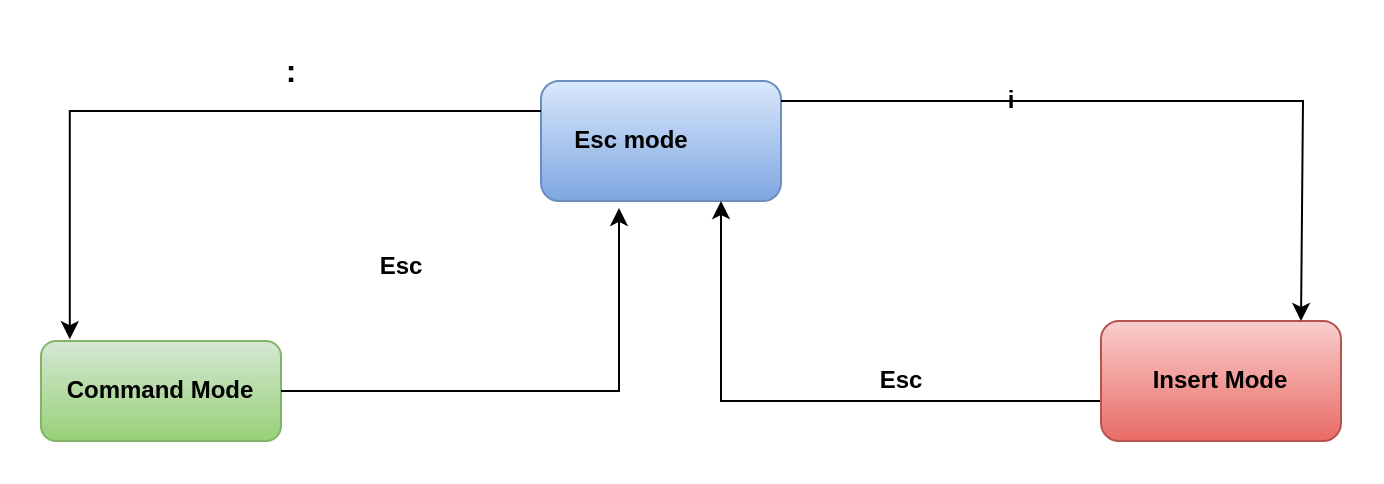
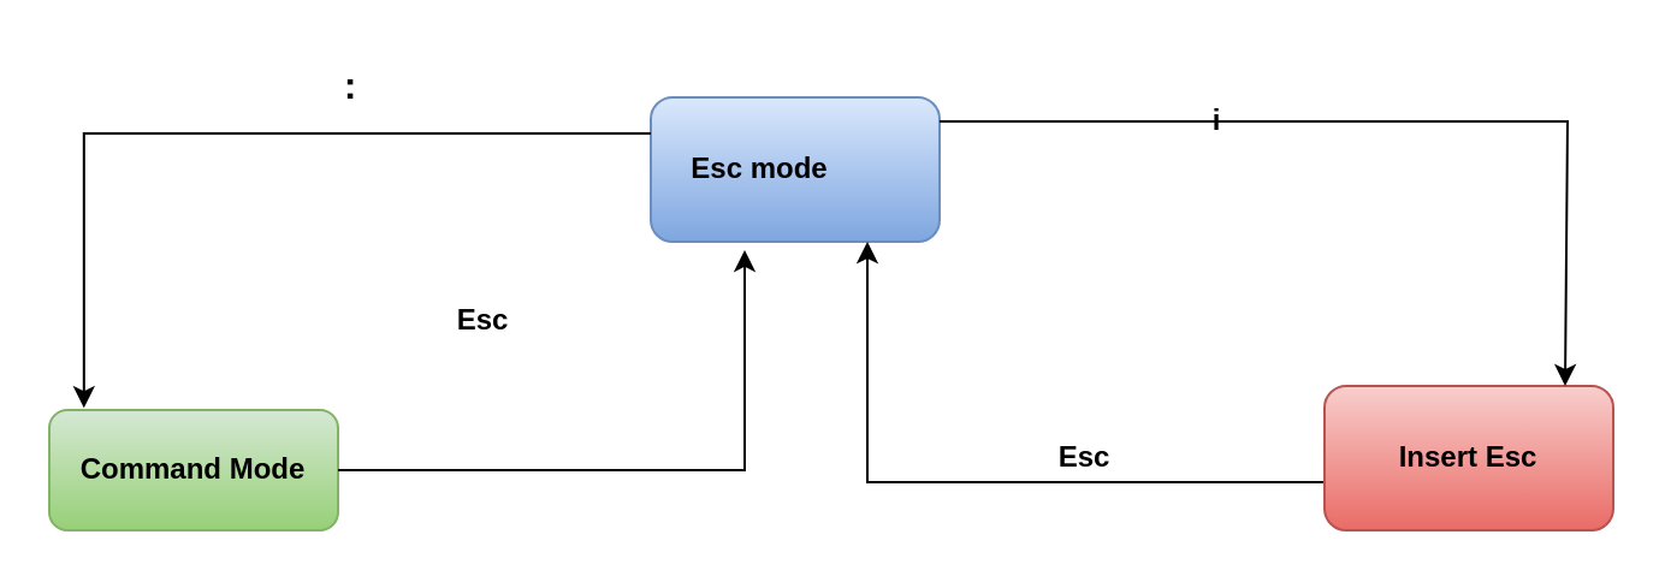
- <mxCell id="5" value="&lt;b&gt;Insert Mode&lt;/b&gt;" style="rounded=1;whiteSpace=wrap;html=1;fillColor=#f8cecc;gradientColor=#ea6b66;strokeColor=#b85450;" vertex="1" parent="1"><mxGeometry x="550" y="160" width="120" height="60" as="geometry" /></mxCell>
+ <mxCell id="5" value="&lt;b&gt;Insert Esc&lt;/b&gt;" style="rounded=1;whiteSpace=wrap;html=1;fillColor=#f8cecc;gradientColor=#ea6b66;strokeColor=#b85450;" vertex="1" parent="1"><mxGeometry x="550" y="160" width="120" height="60" as="geometry" /></mxCell>
